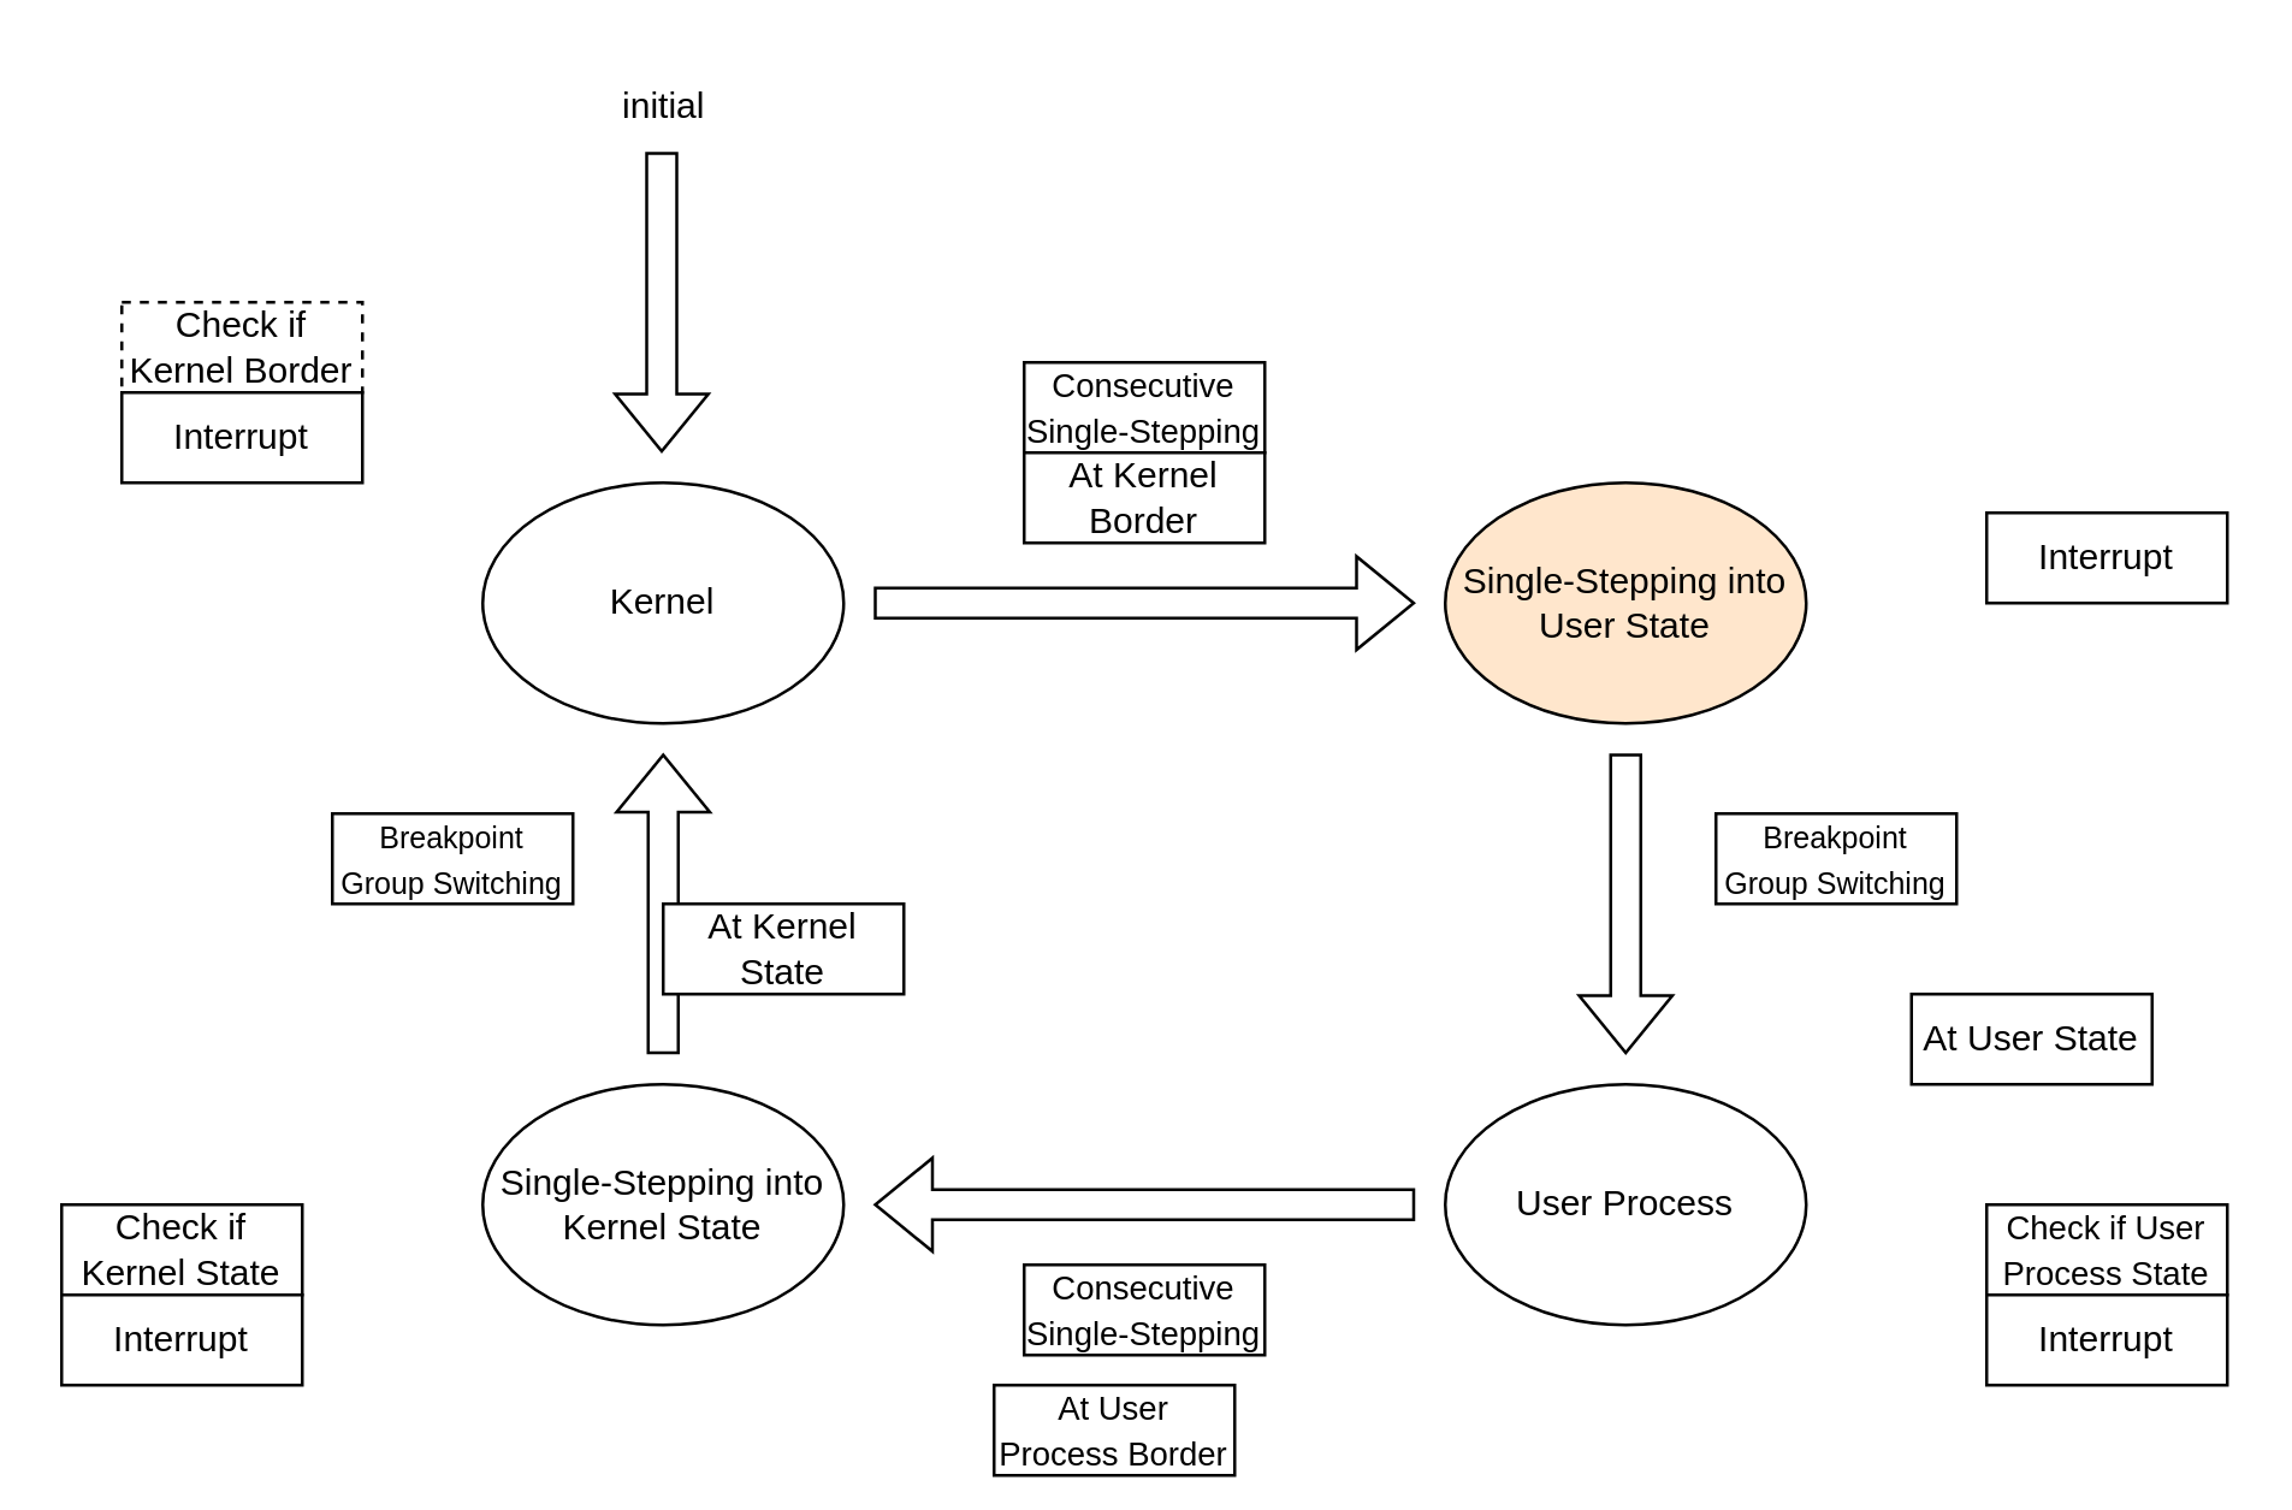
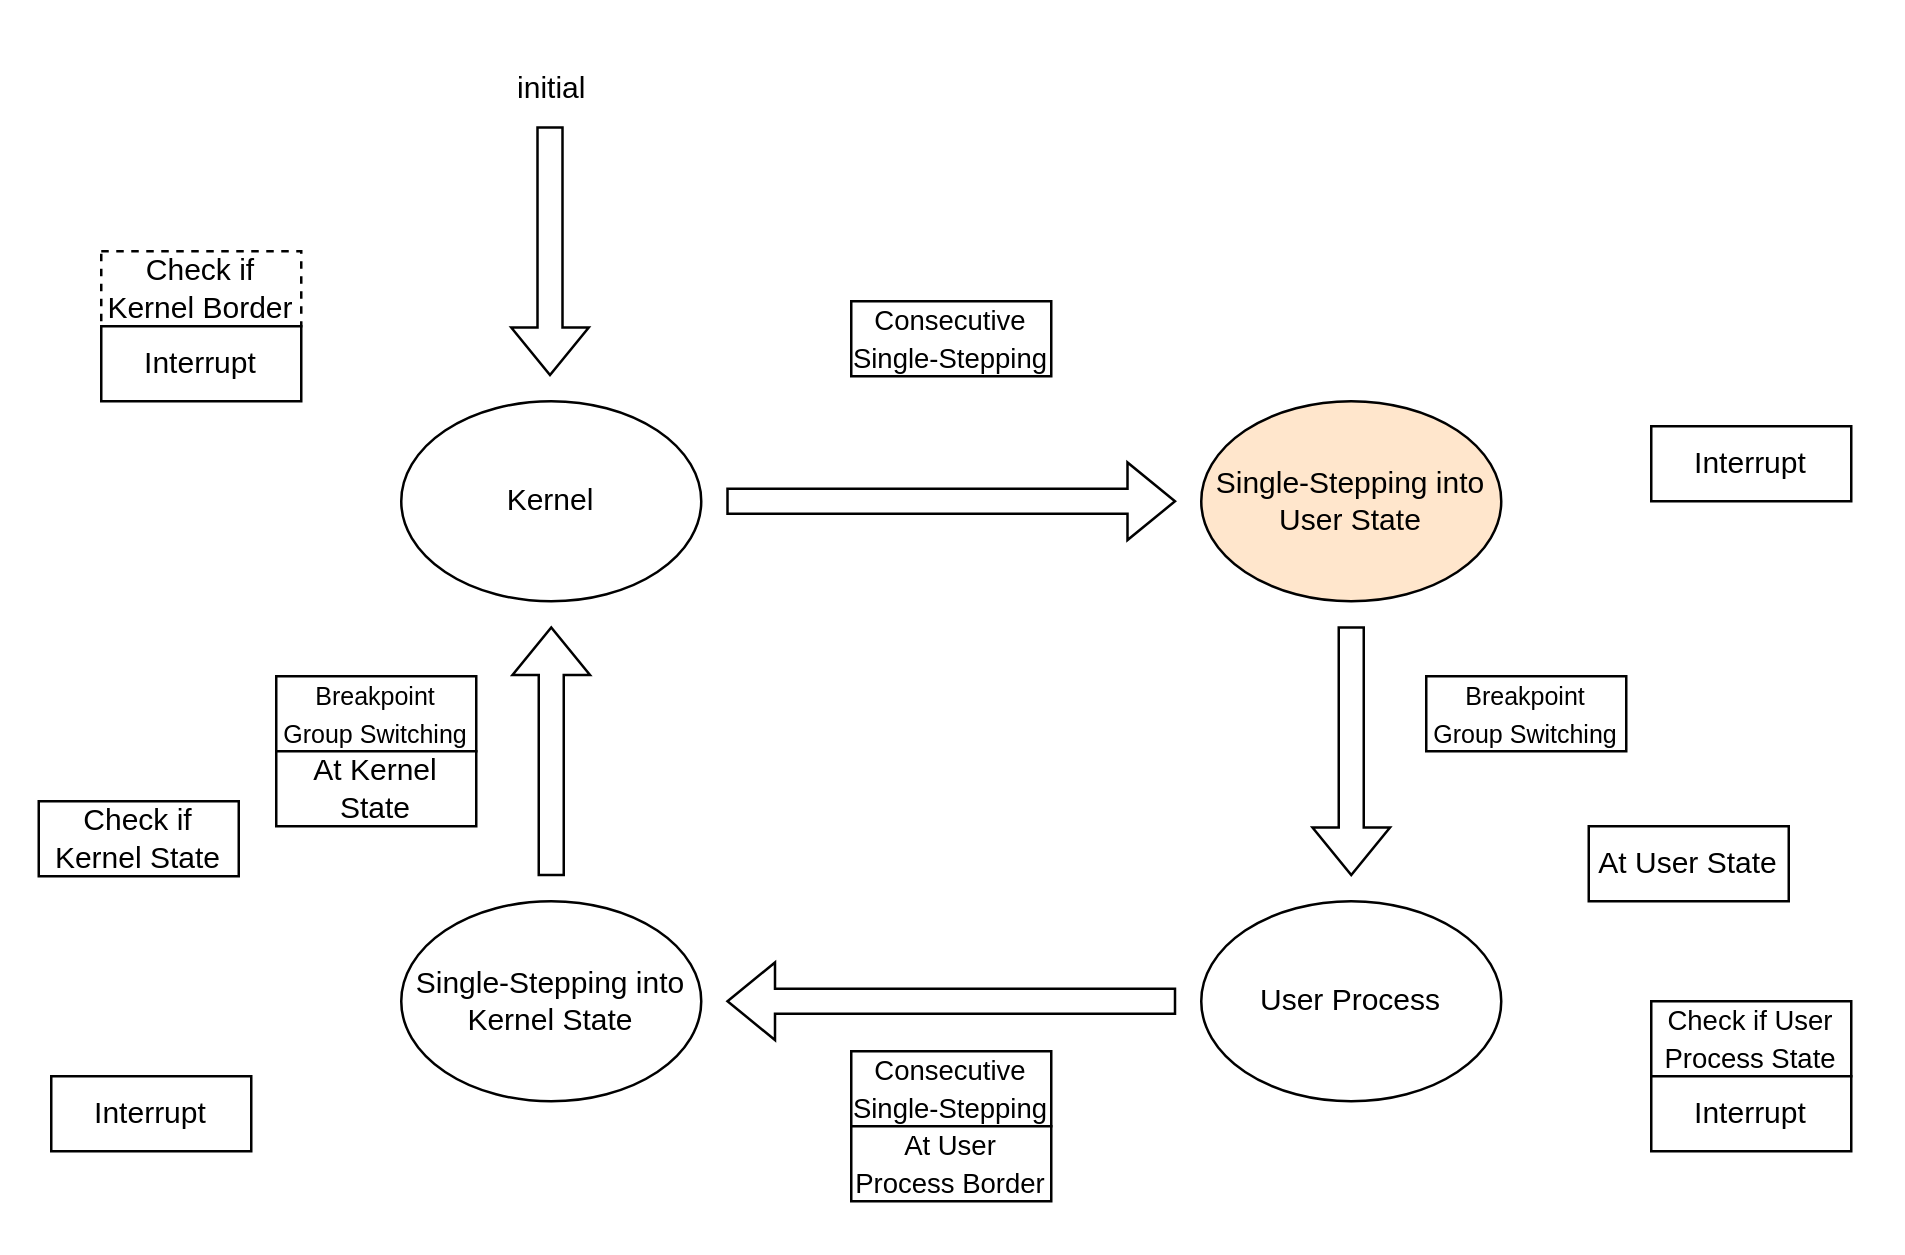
- <mxCell id="20" value="At Kernel Border" style="whiteSpace=wrap;html=1;" vertex="1" parent="1"><mxGeometry x="340" y="150" width="80" height="30" as="geometry" /></mxCell>
- <mxCell id="24" value="At Kernel State" style="whiteSpace=wrap;html=1;" vertex="1" parent="1"><mxGeometry x="220" y="300" width="80" height="30" as="geometry" /></mxCell>
+ <mxCell id="24" value="At Kernel State" style="whiteSpace=wrap;html=1;" vertex="1" parent="1"><mxGeometry x="110" y="300" width="80" height="30" as="geometry" /></mxCell>
- <mxCell id="17" value="Check if&lt;br&gt;Kernel State" style="whiteSpace=wrap;html=1;" vertex="1" parent="1"><mxGeometry x="20" y="400" width="80" height="30" as="geometry" /></mxCell>
+ <mxCell id="17" value="Check if&lt;br&gt;Kernel State" style="whiteSpace=wrap;html=1;" vertex="1" parent="1"><mxGeometry x="15" y="320" width="80" height="30" as="geometry" /></mxCell>
- <mxCell id="22" value="&lt;font style=&quot;font-size: 11px;&quot;&gt;At User Process Border&lt;/font&gt;" style="whiteSpace=wrap;html=1;" vertex="1" parent="1"><mxGeometry x="330" y="460" width="80" height="30" as="geometry" /></mxCell>
+ <mxCell id="22" value="&lt;font style=&quot;font-size: 11px;&quot;&gt;At User Process Border&lt;/font&gt;" style="whiteSpace=wrap;html=1;" vertex="1" parent="1"><mxGeometry x="340" y="450" width="80" height="30" as="geometry" /></mxCell>
